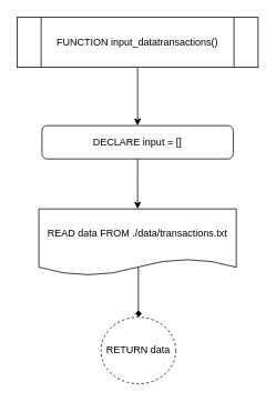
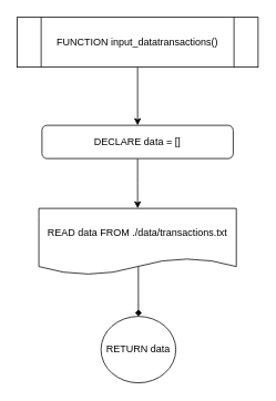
- <mxCell id="5" value="DECLARE input = []" style="rounded=1;whiteSpace=wrap;html=1;" vertex="1" parent="1"><mxGeometry x="50" y="150" width="230" height="40" as="geometry" /></mxCell>
+ <mxCell id="5" value="DECLARE data = []" style="rounded=1;whiteSpace=wrap;html=1;" vertex="1" parent="1"><mxGeometry x="50" y="150" width="230" height="40" as="geometry" /></mxCell>
- <mxCell id="8" value="RETURN data" style="ellipse;whiteSpace=wrap;html=1;dashed=1;" vertex="1" parent="1"><mxGeometry x="121" y="380" width="90" height="80" as="geometry" /></mxCell>
+ <mxCell id="8" value="RETURN data" style="ellipse;whiteSpace=wrap;html=1;" vertex="1" parent="1"><mxGeometry x="121" y="380" width="90" height="80" as="geometry" /></mxCell>
